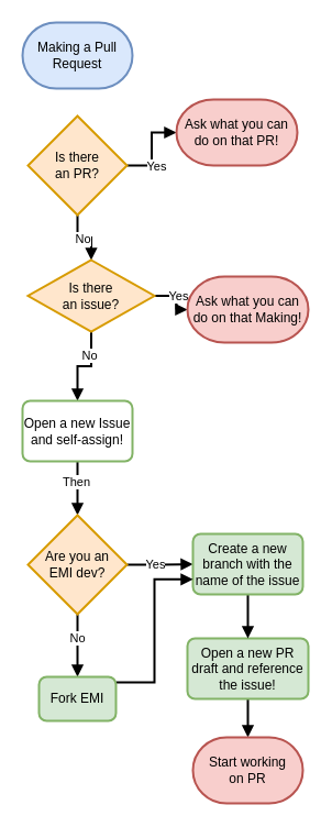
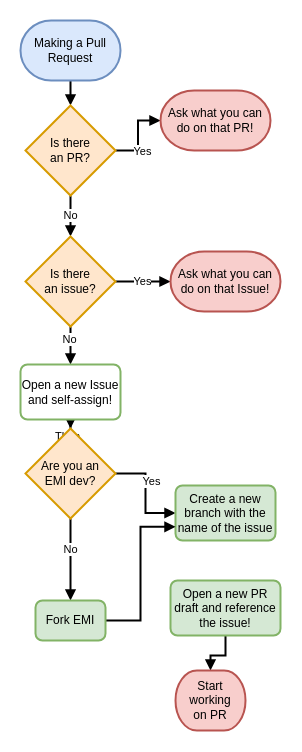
+ <mxCell id="2" style="edgeStyle=orthogonalEdgeStyle;rounded=0;orthogonalLoop=1;jettySize=auto;html=1;entryX=0.5;entryY=0;entryDx=0;entryDy=0;entryPerimeter=0;strokeWidth=2;endArrow=block;endFill=1;" edge="1" parent="1" source="3" target="8"><mxGeometry relative="1" as="geometry" /></mxCell>
- <mxCell id="14" value="Is there&lt;br&gt;an issue?" style="strokeWidth=2;html=1;shape=mxgraph.flowchart.decision;whiteSpace=wrap;fillColor=#ffe6cc;strokeColor=#d79b00;" vertex="1" parent="1"><mxGeometry x="25" y="236" width="115" height="65" as="geometry" /></mxCell>
+ <mxCell id="14" value="Is there&lt;br&gt;an issue?" style="strokeWidth=2;html=1;shape=mxgraph.flowchart.decision;whiteSpace=wrap;fillColor=#ffe6cc;strokeColor=#d79b00;" vertex="1" parent="1"><mxGeometry x="25" y="236" width="90" height="90" as="geometry" /></mxCell>
- <mxCell id="15" value="Ask what you can do on that Making!" style="strokeWidth=2;html=1;shape=mxgraph.flowchart.terminator;whiteSpace=wrap;fillColor=#f8cecc;strokeColor=#b85450;" vertex="1" parent="1"><mxGeometry x="170" y="251" width="110" height="60" as="geometry" /></mxCell>
+ <mxCell id="15" value="Ask what you can do on that Issue!" style="strokeWidth=2;html=1;shape=mxgraph.flowchart.terminator;whiteSpace=wrap;fillColor=#f8cecc;strokeColor=#b85450;" vertex="1" parent="1"><mxGeometry x="170" y="251" width="110" height="60" as="geometry" /></mxCell>
- <mxCell id="26" value="Are you an&lt;br&gt;EMI dev?" style="strokeWidth=2;html=1;shape=mxgraph.flowchart.decision;whiteSpace=wrap;fillColor=#ffe6cc;strokeColor=#d79b00;" vertex="1" parent="1"><mxGeometry x="25" y="468" width="90" height="90" as="geometry" /></mxCell>
+ <mxCell id="26" value="Are you an&lt;br&gt;EMI dev?" style="strokeWidth=2;html=1;shape=mxgraph.flowchart.decision;whiteSpace=wrap;fillColor=#ffe6cc;strokeColor=#d79b00;" vertex="1" parent="1"><mxGeometry x="25" y="428" width="90" height="90" as="geometry" /></mxCell>
- <mxCell id="27" style="edgeStyle=orthogonalEdgeStyle;rounded=0;orthogonalLoop=1;jettySize=auto;html=1;endArrow=block;endFill=1;strokeWidth=2;" edge="1" parent="1" source="28" target="20"><mxGeometry relative="1" as="geometry" /></mxCell>
- <mxCell id="30" value="Fork EMI" style="rounded=1;whiteSpace=wrap;html=1;absoluteArcSize=1;arcSize=14;strokeWidth=2;fillColor=#d5e8d4;strokeColor=#82b366;" vertex="1" parent="1"><mxGeometry x="35" y="615" width="70" height="40" as="geometry" /></mxCell>
+ <mxCell id="30" value="Fork EMI" style="rounded=1;whiteSpace=wrap;html=1;absoluteArcSize=1;arcSize=14;strokeWidth=2;fillColor=#d5e8d4;strokeColor=#82b366;" vertex="1" parent="1"><mxGeometry x="35" y="600" width="70" height="40" as="geometry" /></mxCell>
- <mxCell id="21" value="Start working&lt;br&gt;on PR" style="strokeWidth=2;html=1;shape=mxgraph.flowchart.terminator;whiteSpace=wrap;fillColor=#f8cecc;strokeColor=#b85450;" vertex="1" parent="1"><mxGeometry x="175" y="670" width="100" height="60" as="geometry" /></mxCell>
+ <mxCell id="21" value="Start working&lt;br&gt;on PR" style="strokeWidth=2;html=1;shape=mxgraph.flowchart.terminator;whiteSpace=wrap;fillColor=#f8cecc;strokeColor=#b85450;" vertex="1" parent="1"><mxGeometry x="175" y="670" width="70" height="60" as="geometry" /></mxCell>
